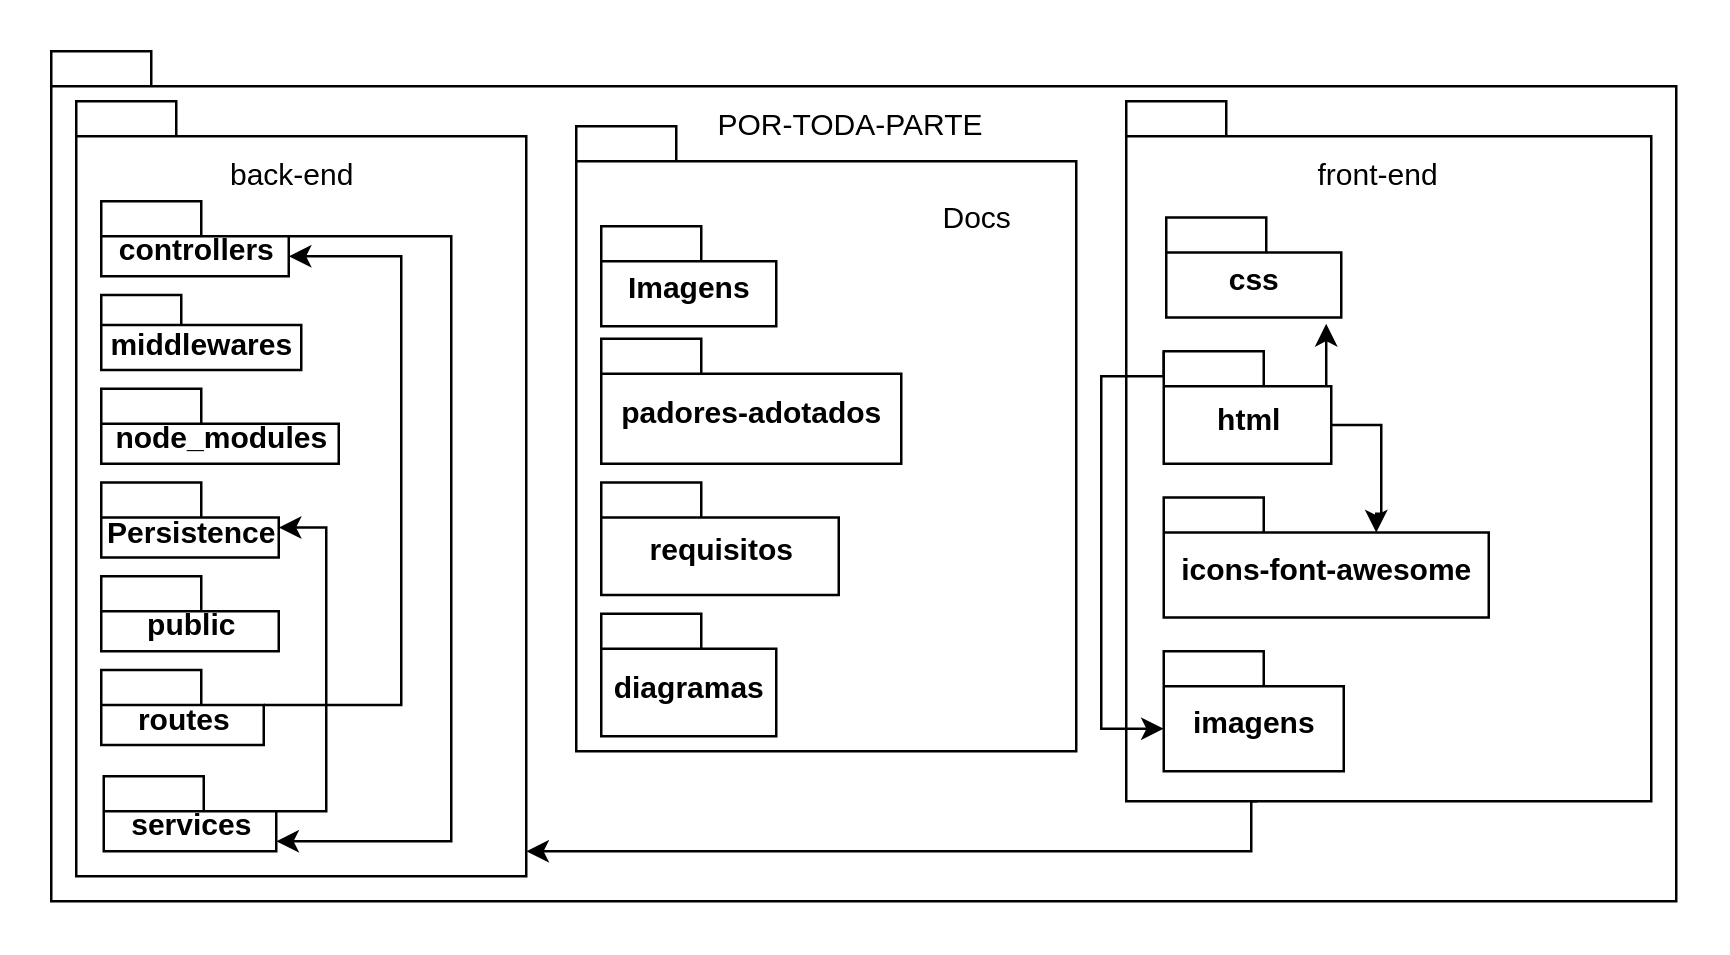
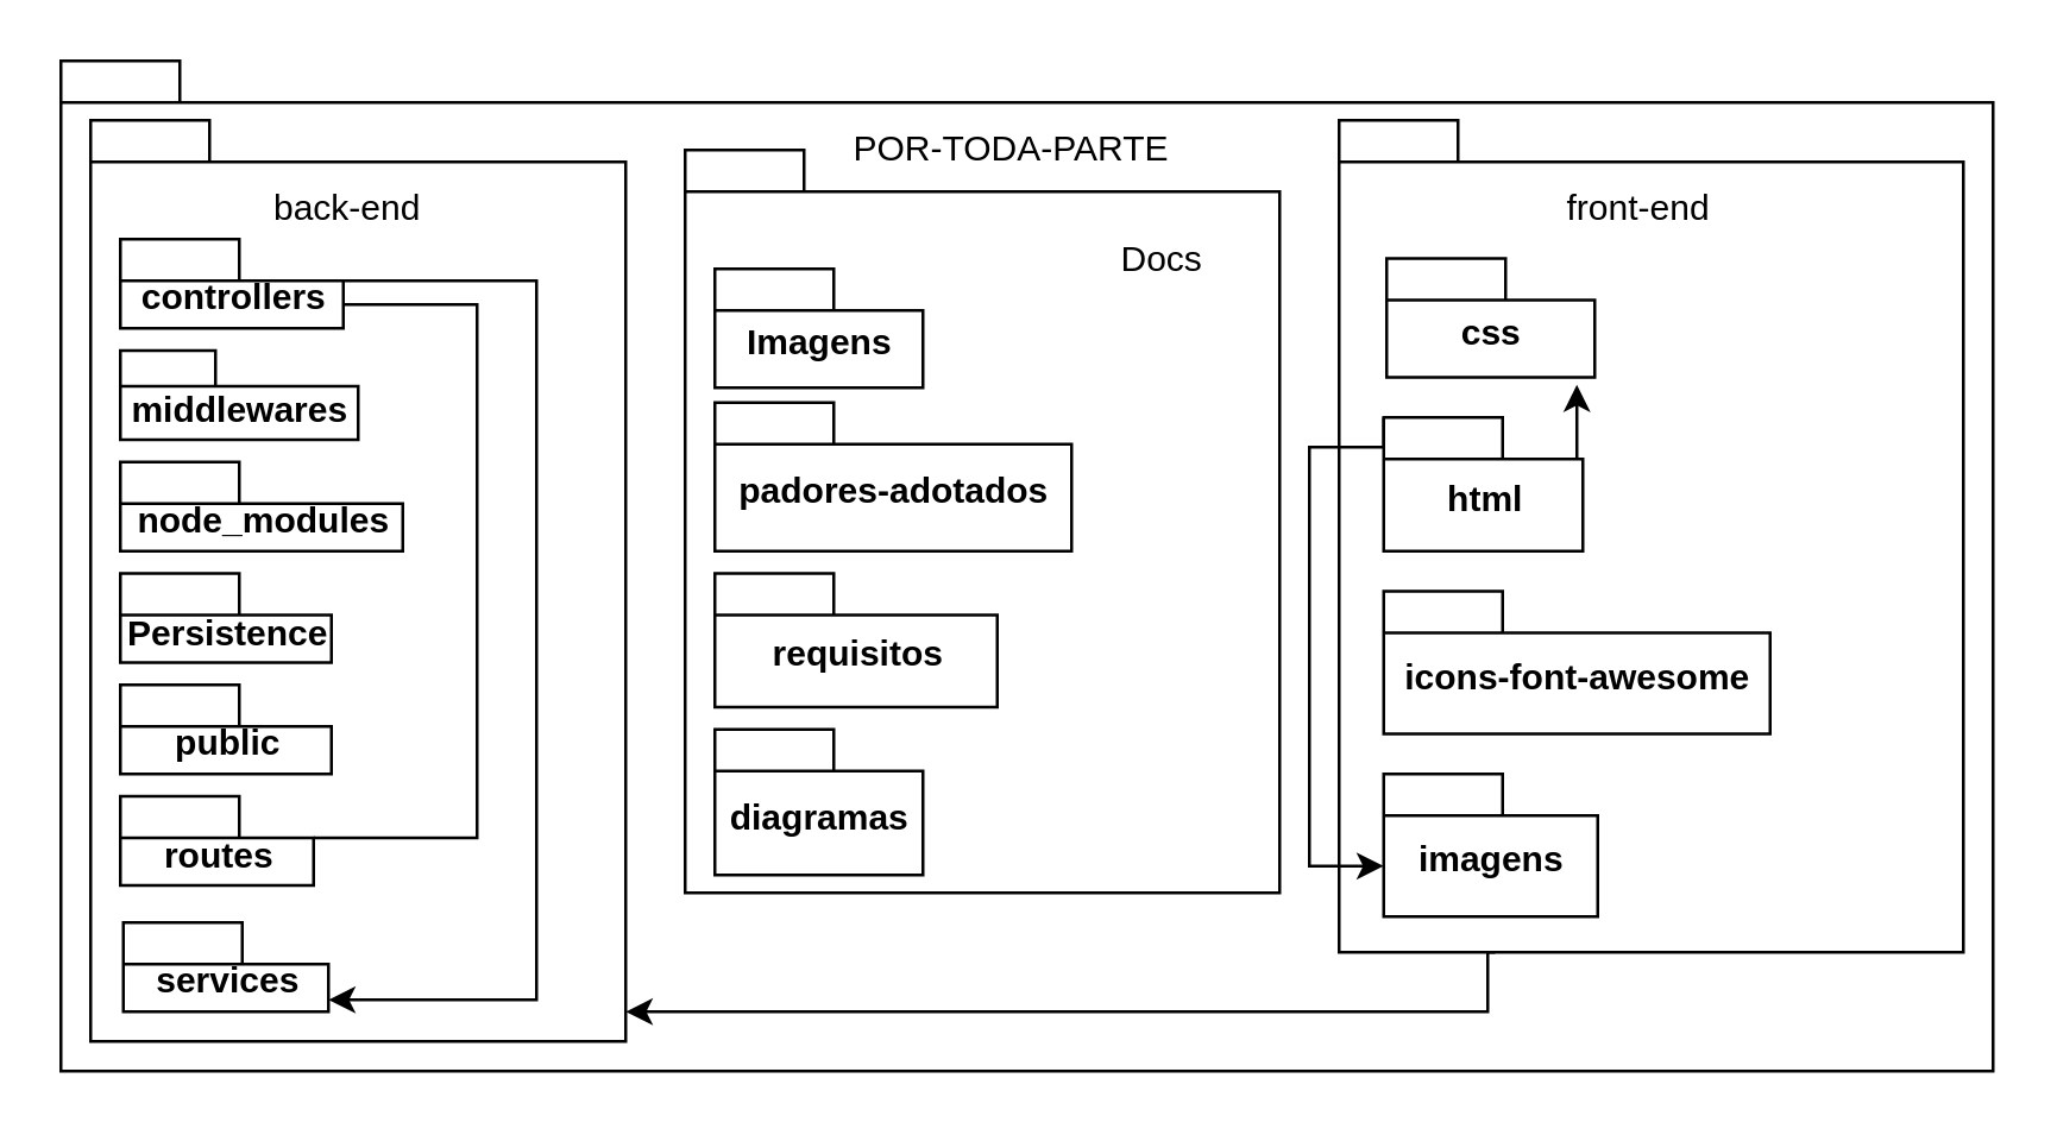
- <mxCell id="15" style="edgeStyle=orthogonalEdgeStyle;rounded=0;orthogonalLoop=1;jettySize=auto;html=1;exitX=0;exitY=0;exitDx=65;exitDy=14;exitPerimeter=0;entryX=0;entryY=0;entryDx=75;entryDy=22;entryPerimeter=0;" edge="1" parent="1" source="16" target="11"><mxGeometry relative="1" as="geometry"><Array as="points"><mxPoint x="160" y="282" /><mxPoint x="160" y="102" /></Array></mxGeometry></mxCell>
+ <mxCell id="15" style="edgeStyle=orthogonalEdgeStyle;rounded=0;orthogonalLoop=1;jettySize=auto;html=1;exitX=0;exitY=0;exitDx=65;exitDy=14;exitPerimeter=0;entryX=0;entryY=0;entryDx=75;entryDy=22;entryPerimeter=0;endArrow=none;" edge="1" parent="1" source="16" target="11"><mxGeometry relative="1" as="geometry"><Array as="points"><mxPoint x="160" y="282" /><mxPoint x="160" y="102" /></Array></mxGeometry></mxCell>
- <mxCell id="25" style="edgeStyle=orthogonalEdgeStyle;rounded=0;orthogonalLoop=1;jettySize=auto;html=1;exitX=0;exitY=0;exitDx=67;exitDy=29.5;exitPerimeter=0;entryX=0;entryY=0;entryDx=85;entryDy=14;entryPerimeter=0;" edge="1" parent="1" source="26" target="28"><mxGeometry relative="1" as="geometry" /></mxCell>
- <mxCell id="17" style="edgeStyle=orthogonalEdgeStyle;rounded=0;orthogonalLoop=1;jettySize=auto;html=1;exitX=0;exitY=0;exitDx=69;exitDy=14;exitPerimeter=0;entryX=0;entryY=0;entryDx=71;entryDy=18;entryPerimeter=0;" edge="1" parent="1" source="18" target="13"><mxGeometry relative="1" as="geometry" /></mxCell>
